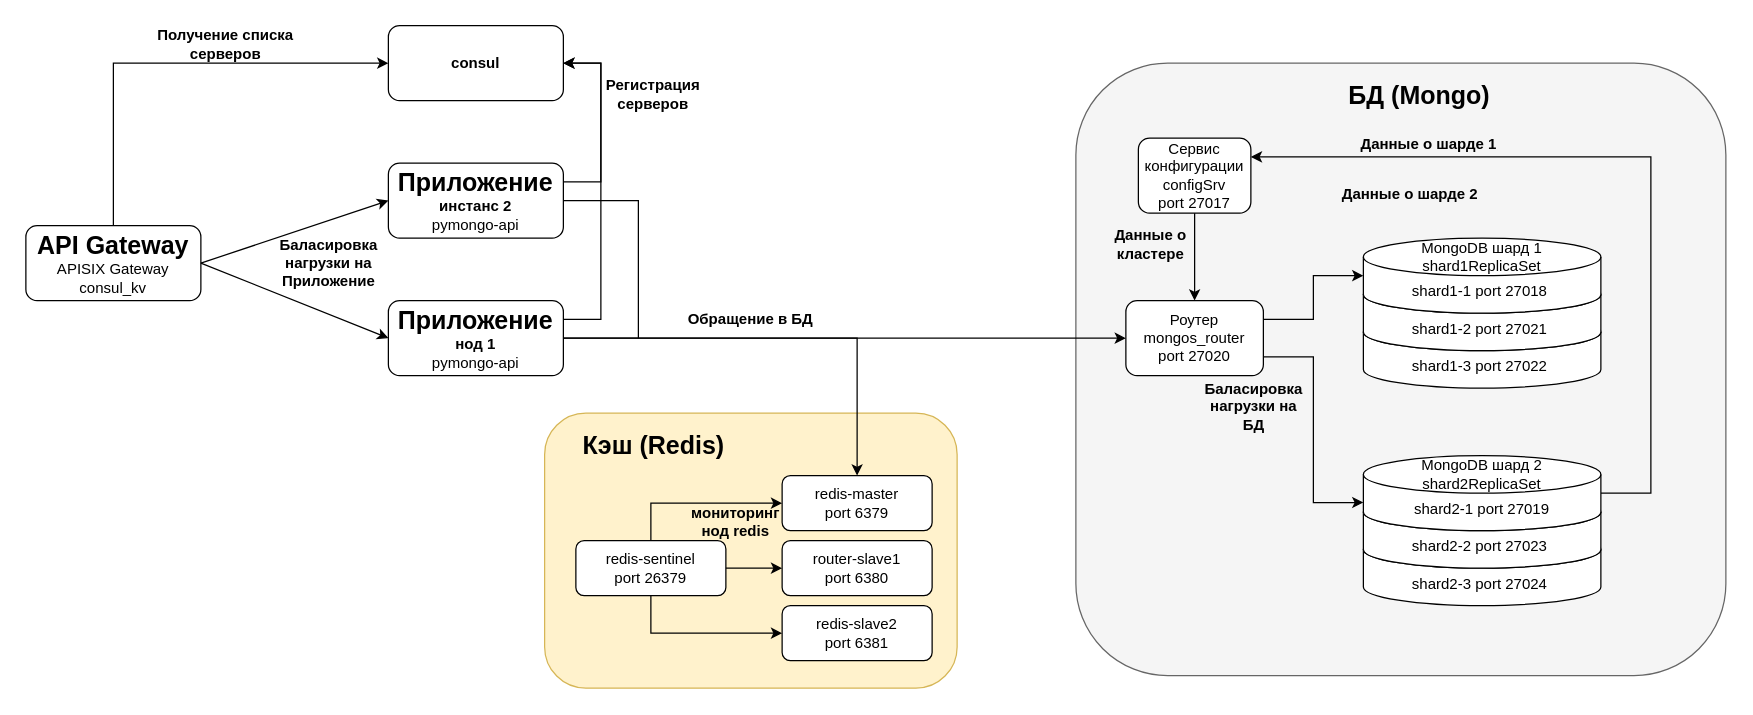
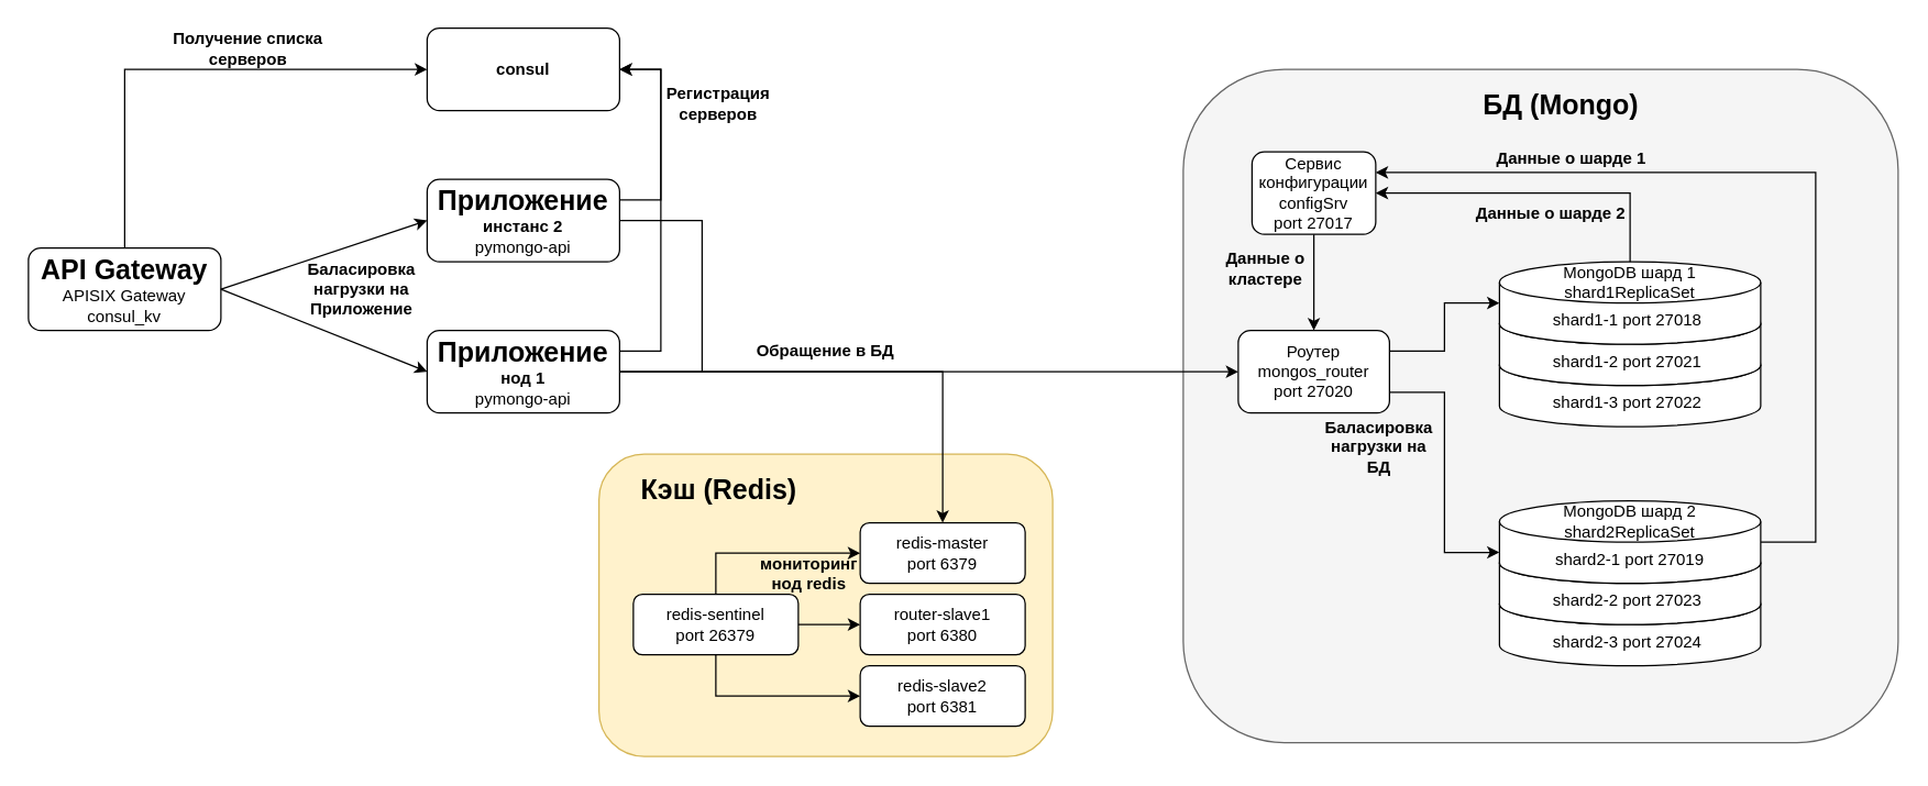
+ <mxCell id="12" style="edgeStyle=orthogonalEdgeStyle;rounded=0;orthogonalLoop=1;jettySize=auto;html=1;exitX=0.5;exitY=0;exitDx=0;exitDy=0;entryX=1;entryY=0.5;entryDx=0;entryDy=0;exitPerimeter=0;" parent="1" source="8" target="11" edge="1"><mxGeometry relative="1" as="geometry"><mxPoint x="980" y="190" as="sourcePoint" /><mxPoint x="1080" y="190" as="targetPoint" /></mxGeometry></mxCell>
